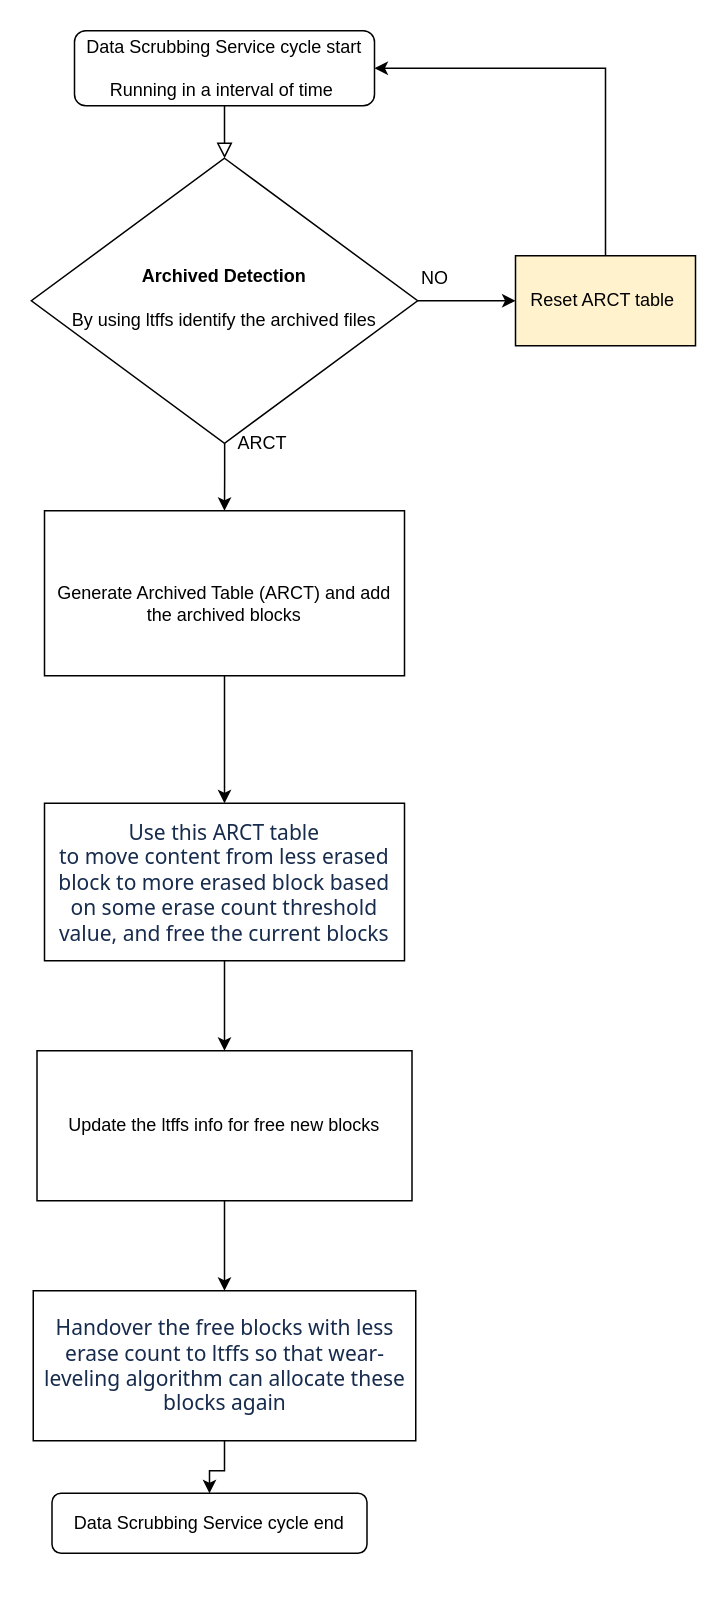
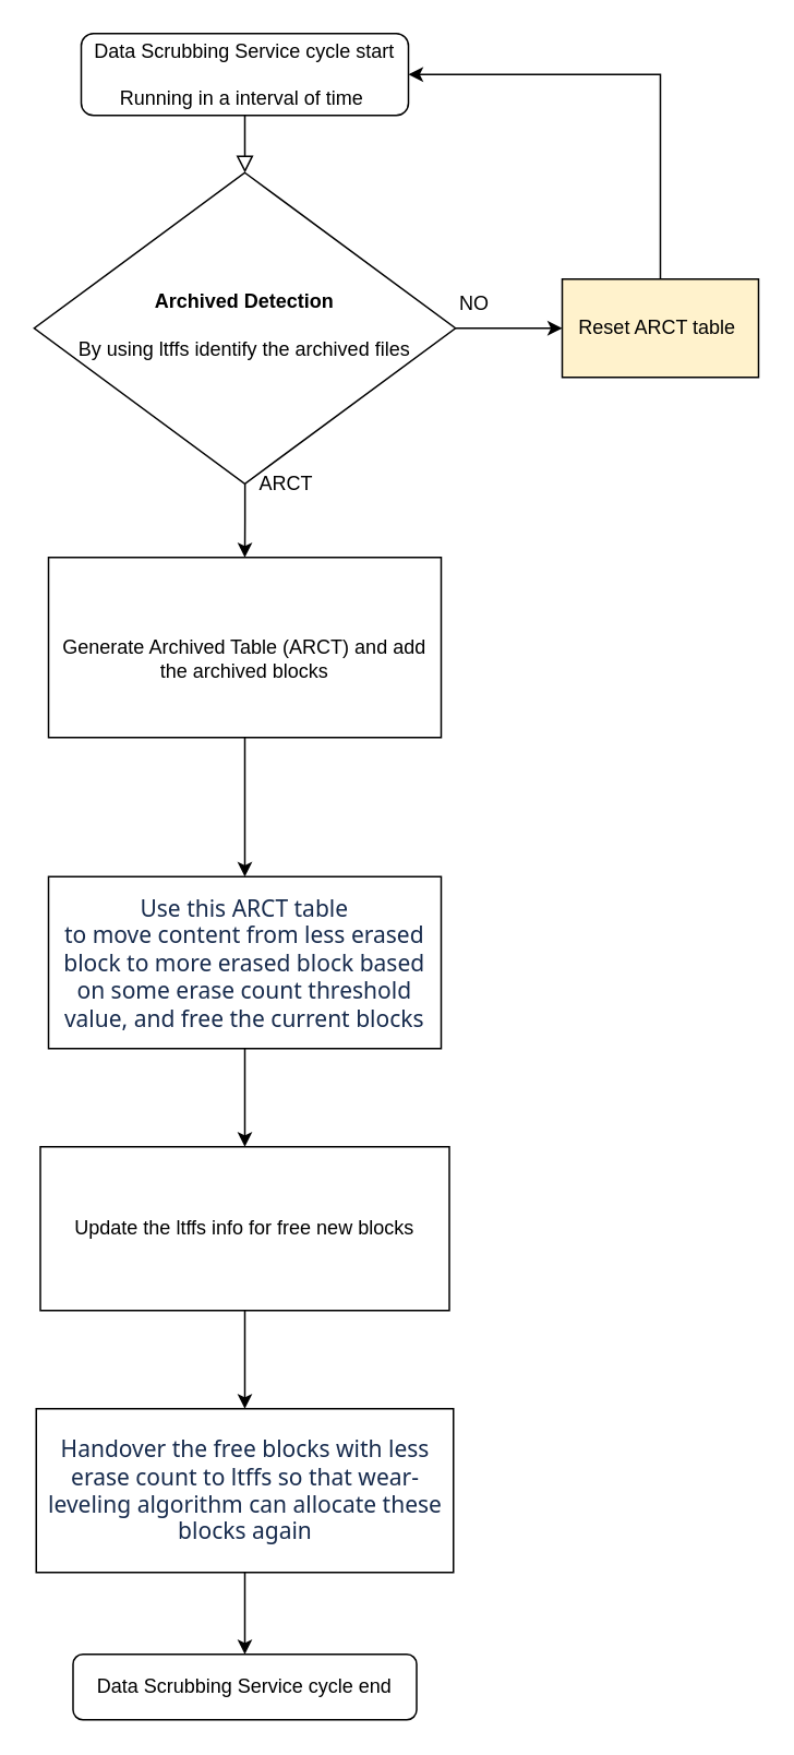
- <mxCell id="7" value="Data Scrubbing Service cycle end" style="rounded=1;whiteSpace=wrap;html=1;fontSize=12;glass=0;strokeWidth=1;shadow=0;" parent="1" vertex="1"><mxGeometry x="34" y="995" width="210" height="40" as="geometry" /></mxCell>
+ <mxCell id="7" value="Data Scrubbing Service cycle end" style="rounded=1;whiteSpace=wrap;html=1;fontSize=12;glass=0;strokeWidth=1;shadow=0;" parent="1" vertex="1"><mxGeometry x="44" y="1010" width="210" height="40" as="geometry" /></mxCell>
